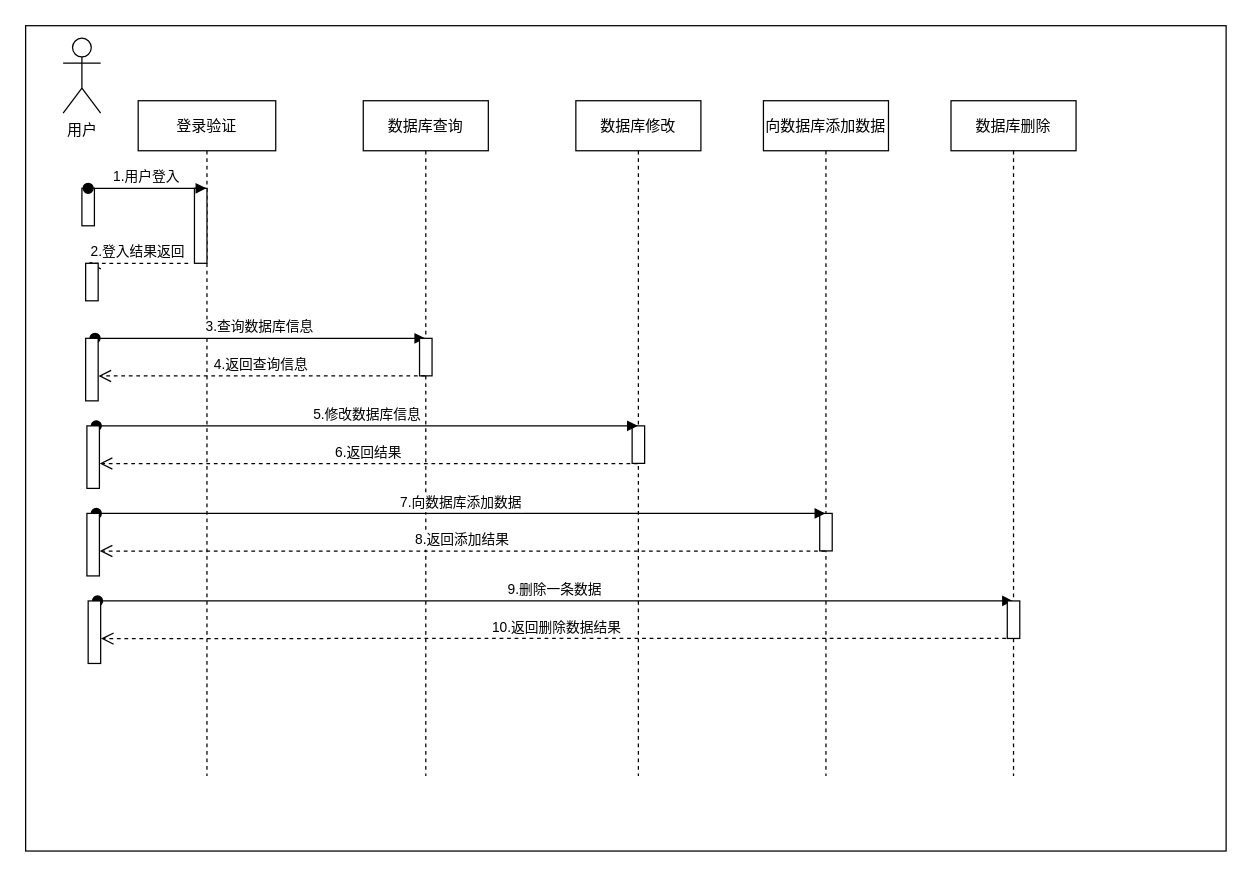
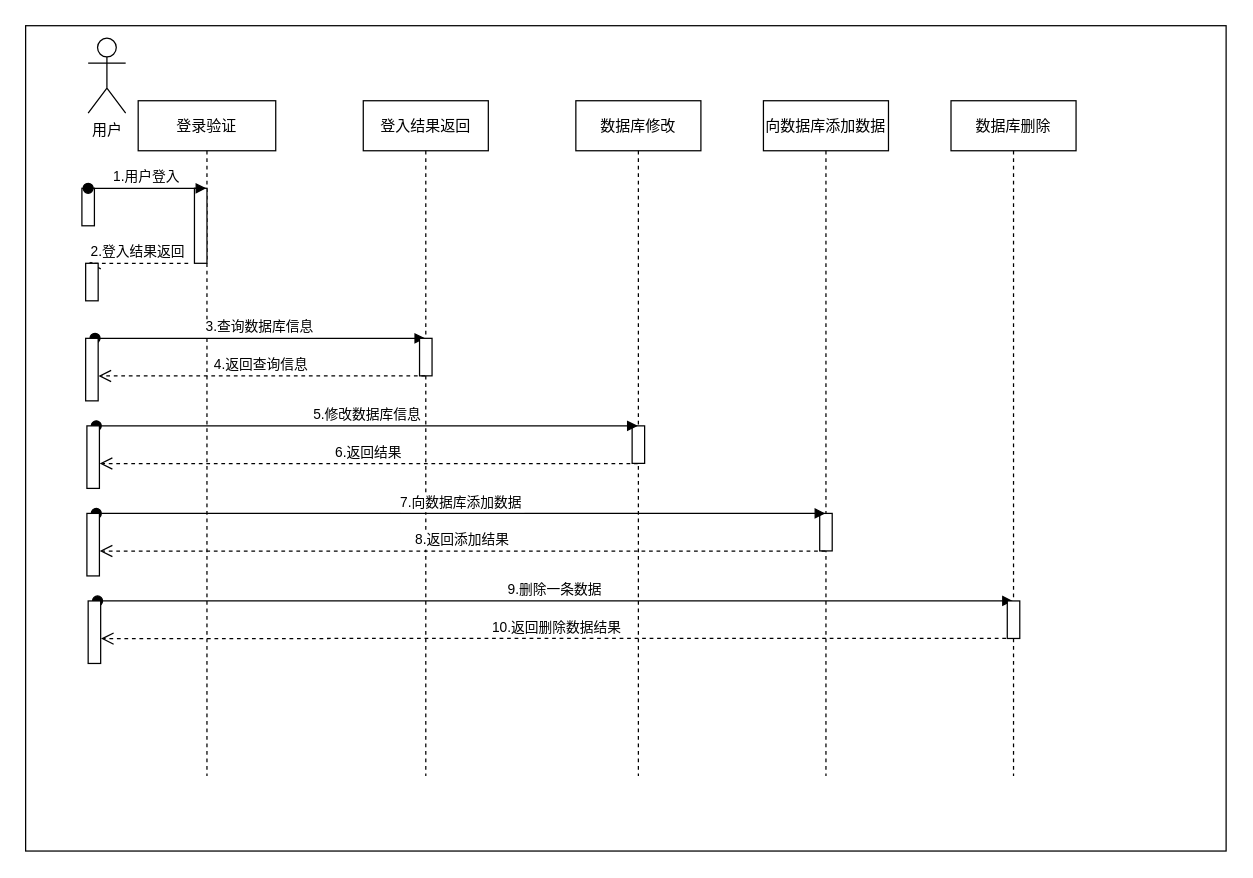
- <mxCell id="14" value="用户" style="shape=umlActor;verticalLabelPosition=bottom;verticalAlign=top;html=1;outlineConnect=0;" vertex="1" parent="1"><mxGeometry x="50" y="30" width="30" height="60" as="geometry" /></mxCell>
+ <mxCell id="14" value="用户" style="shape=umlActor;verticalLabelPosition=bottom;verticalAlign=top;html=1;outlineConnect=0;" vertex="1" parent="1"><mxGeometry x="70" y="30" width="30" height="60" as="geometry" /></mxCell>
- <mxCell id="12" value="数据库查询" style="shape=umlLifeline;perimeter=lifelinePerimeter;container=1;collapsible=0;recursiveResize=0;rounded=0;shadow=0;strokeWidth=1;" parent="1" vertex="1"><mxGeometry x="290" y="80" width="100" height="540" as="geometry" /></mxCell>
+ <mxCell id="12" value="登入结果返回" style="shape=umlLifeline;perimeter=lifelinePerimeter;container=1;collapsible=0;recursiveResize=0;rounded=0;shadow=0;strokeWidth=1;" parent="1" vertex="1"><mxGeometry x="290" y="80" width="100" height="540" as="geometry" /></mxCell>
